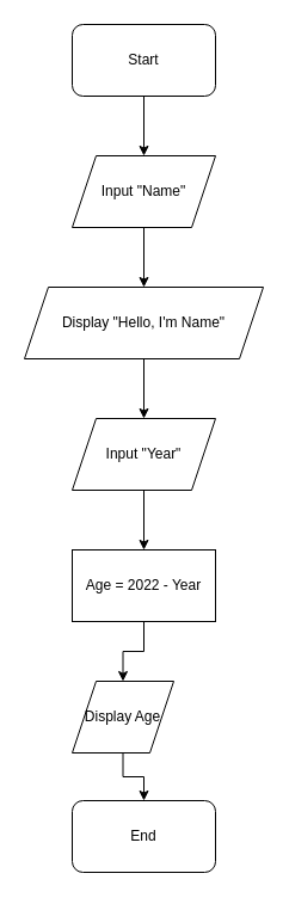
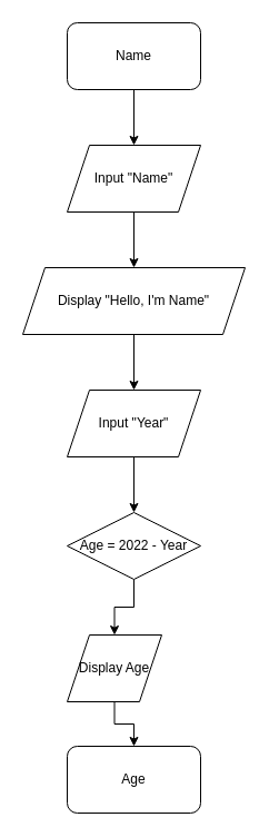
- <mxCell id="3" value="Start" style="rounded=1;whiteSpace=wrap;html=1;" vertex="1" parent="1"><mxGeometry x="60" y="20" width="120" height="60" as="geometry" /></mxCell>
+ <mxCell id="3" value="Name" style="rounded=1;whiteSpace=wrap;html=1;" vertex="1" parent="1"><mxGeometry x="60" y="20" width="120" height="60" as="geometry" /></mxCell>
- <mxCell id="11" value="Age = 2022 - Year " style="whiteSpace=wrap;html=1;" vertex="1" parent="1"><mxGeometry x="60" y="460" width="120" height="60" as="geometry" /></mxCell>
+ <mxCell id="11" value="Age = 2022 - Year " style="rhombus;whiteSpace=wrap;html=1;" vertex="1" parent="1"><mxGeometry x="60" y="460" width="120" height="60" as="geometry" /></mxCell>
- <mxCell id="14" value="End" style="rounded=1;whiteSpace=wrap;html=1;" vertex="1" parent="1"><mxGeometry x="60" y="670" width="120" height="60" as="geometry" /></mxCell>
+ <mxCell id="14" value="Age" style="rounded=1;whiteSpace=wrap;html=1;" vertex="1" parent="1"><mxGeometry x="60" y="670" width="120" height="60" as="geometry" /></mxCell>
